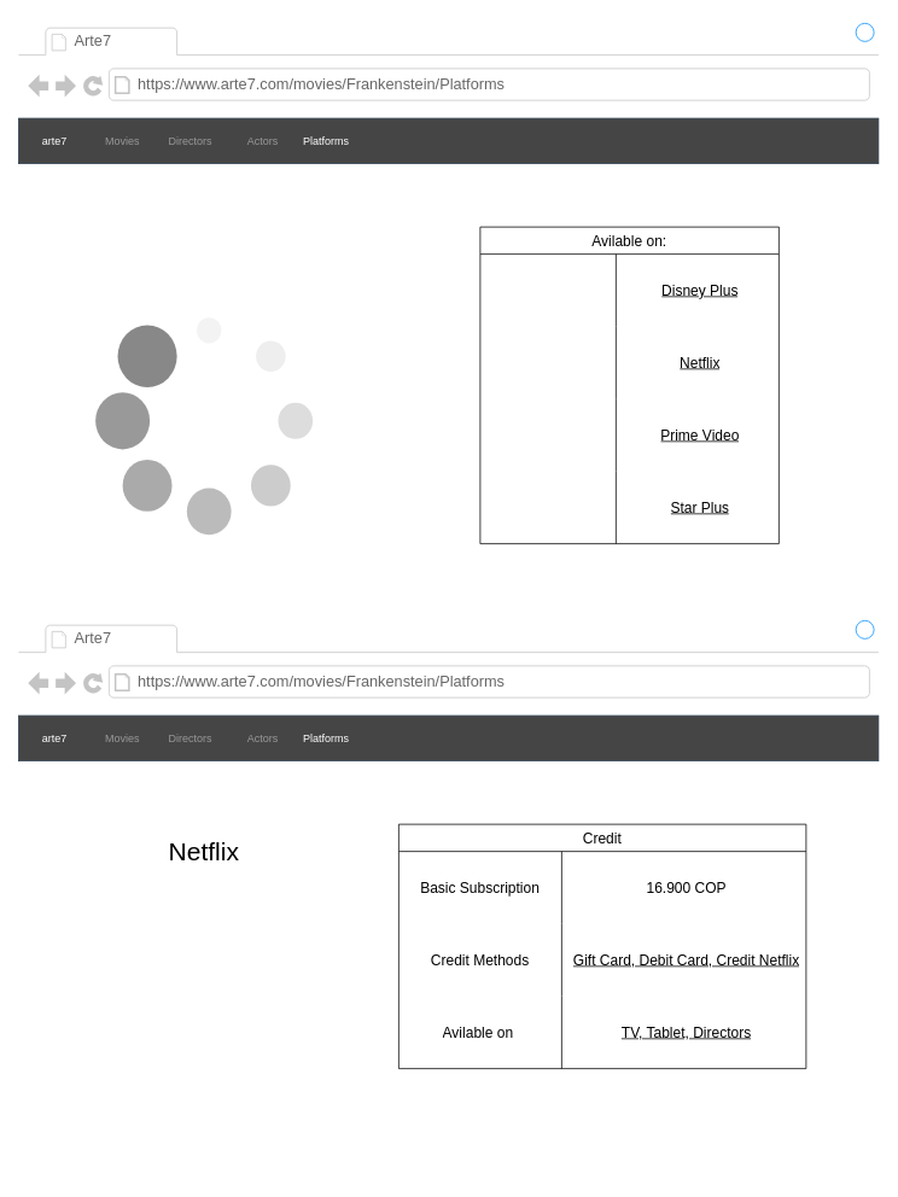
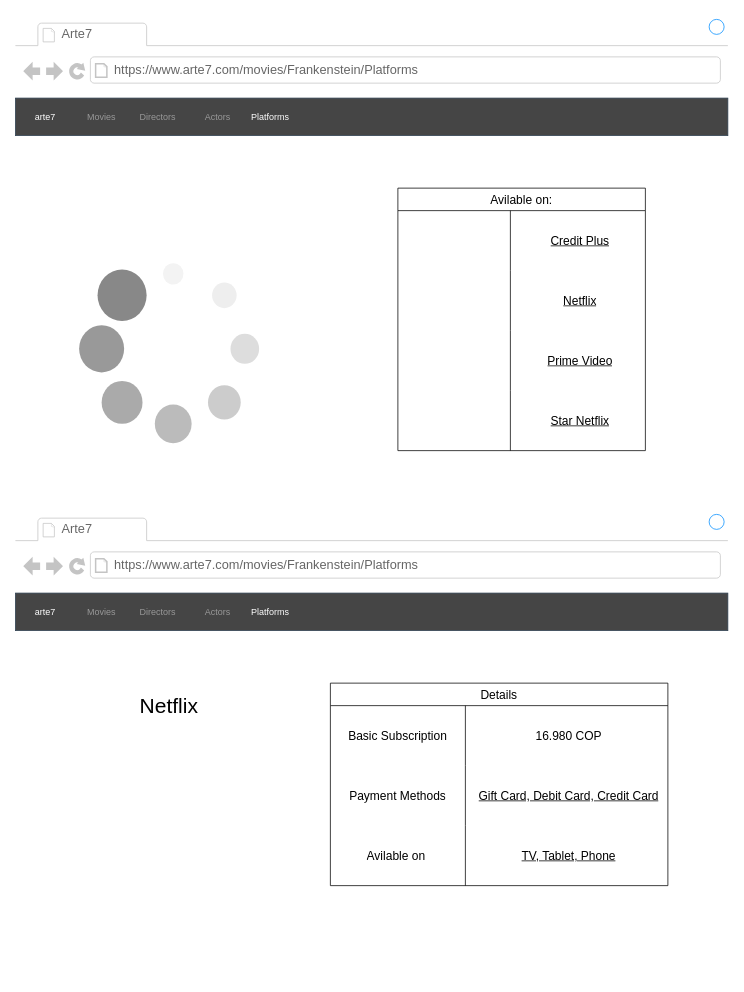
- <mxCell id="15" value="&lt;u&gt;Disney Plus&lt;/u&gt;" style="shape=partialRectangle;html=1;whiteSpace=wrap;connectable=0;fillColor=none;top=0;left=0;bottom=0;right=0;align=center;spacingLeft=6;overflow=hidden;strokeColor=inherit;fontSize=16;" vertex="1" parent="13"><mxGeometry x="150" width="180" height="80" as="geometry"><mxRectangle width="180" height="80" as="alternateBounds" /></mxGeometry></mxCell>
+ <mxCell id="15" value="&lt;u&gt;Credit Plus&lt;/u&gt;" style="shape=partialRectangle;html=1;whiteSpace=wrap;connectable=0;fillColor=none;top=0;left=0;bottom=0;right=0;align=center;spacingLeft=6;overflow=hidden;strokeColor=inherit;fontSize=16;" vertex="1" parent="13"><mxGeometry x="150" width="180" height="80" as="geometry"><mxRectangle width="180" height="80" as="alternateBounds" /></mxGeometry></mxCell>
- <mxCell id="24" value="&lt;u&gt;Star Plus&lt;/u&gt;" style="shape=partialRectangle;html=1;whiteSpace=wrap;connectable=0;fillColor=none;top=0;left=0;bottom=0;right=0;align=center;spacingLeft=6;overflow=hidden;strokeColor=inherit;fontSize=16;" vertex="1" parent="22"><mxGeometry x="150" width="180" height="80" as="geometry"><mxRectangle width="180" height="80" as="alternateBounds" /></mxGeometry></mxCell>
+ <mxCell id="24" value="&lt;u&gt;Star Netflix&lt;/u&gt;" style="shape=partialRectangle;html=1;whiteSpace=wrap;connectable=0;fillColor=none;top=0;left=0;bottom=0;right=0;align=center;spacingLeft=6;overflow=hidden;strokeColor=inherit;fontSize=16;" vertex="1" parent="22"><mxGeometry x="150" width="180" height="80" as="geometry"><mxRectangle width="180" height="80" as="alternateBounds" /></mxGeometry></mxCell>
- <mxCell id="39" value="Credit" style="shape=table;startSize=30;container=1;collapsible=0;childLayout=tableLayout;fixedRows=1;rowLines=0;fontStyle=0;strokeColor=default;fontSize=16;" vertex="1" parent="29"><mxGeometry x="420" y="230" width="450" height="270" as="geometry" /></mxCell>
+ <mxCell id="39" value="Details" style="shape=table;startSize=30;container=1;collapsible=0;childLayout=tableLayout;fixedRows=1;rowLines=0;fontStyle=0;strokeColor=default;fontSize=16;" vertex="1" parent="29"><mxGeometry x="420" y="230" width="450" height="270" as="geometry" /></mxCell>
- <mxCell id="42" value="16.900 COP" style="shape=partialRectangle;html=1;whiteSpace=wrap;connectable=0;fillColor=none;top=0;left=0;bottom=0;right=0;align=center;spacingLeft=6;overflow=hidden;strokeColor=inherit;fontSize=16;" vertex="1" parent="40"><mxGeometry x="180" width="270" height="80" as="geometry"><mxRectangle width="270" height="80" as="alternateBounds" /></mxGeometry></mxCell>
+ <mxCell id="42" value="16.980 COP" style="shape=partialRectangle;html=1;whiteSpace=wrap;connectable=0;fillColor=none;top=0;left=0;bottom=0;right=0;align=center;spacingLeft=6;overflow=hidden;strokeColor=inherit;fontSize=16;" vertex="1" parent="40"><mxGeometry x="180" width="270" height="80" as="geometry"><mxRectangle width="270" height="80" as="alternateBounds" /></mxGeometry></mxCell>
- <mxCell id="44" value="Credit Methods" style="shape=partialRectangle;html=1;whiteSpace=wrap;connectable=0;fillColor=none;top=0;left=0;bottom=0;right=0;overflow=hidden;pointerEvents=1;strokeColor=inherit;fontSize=16;" vertex="1" parent="43"><mxGeometry width="180" height="80" as="geometry"><mxRectangle width="180" height="80" as="alternateBounds" /></mxGeometry></mxCell>
+ <mxCell id="44" value="Payment Methods" style="shape=partialRectangle;html=1;whiteSpace=wrap;connectable=0;fillColor=none;top=0;left=0;bottom=0;right=0;overflow=hidden;pointerEvents=1;strokeColor=inherit;fontSize=16;" vertex="1" parent="43"><mxGeometry width="180" height="80" as="geometry"><mxRectangle width="180" height="80" as="alternateBounds" /></mxGeometry></mxCell>
- <mxCell id="45" value="&lt;u&gt;Gift Card, Debit Card, Credit Netflix&lt;/u&gt;" style="shape=partialRectangle;html=1;whiteSpace=wrap;connectable=0;fillColor=none;top=0;left=0;bottom=0;right=0;align=center;spacingLeft=6;overflow=hidden;strokeColor=inherit;fontSize=16;" vertex="1" parent="43"><mxGeometry x="180" width="270" height="80" as="geometry"><mxRectangle width="270" height="80" as="alternateBounds" /></mxGeometry></mxCell>
+ <mxCell id="45" value="&lt;u&gt;Gift Card, Debit Card, Credit Card&lt;/u&gt;" style="shape=partialRectangle;html=1;whiteSpace=wrap;connectable=0;fillColor=none;top=0;left=0;bottom=0;right=0;align=center;spacingLeft=6;overflow=hidden;strokeColor=inherit;fontSize=16;" vertex="1" parent="43"><mxGeometry x="180" width="270" height="80" as="geometry"><mxRectangle width="270" height="80" as="alternateBounds" /></mxGeometry></mxCell>
- <mxCell id="48" value="&lt;u&gt;TV, Tablet, Directors&lt;/u&gt;" style="shape=partialRectangle;html=1;whiteSpace=wrap;connectable=0;fillColor=none;top=0;left=0;bottom=0;right=0;align=center;spacingLeft=6;overflow=hidden;strokeColor=inherit;fontSize=16;" vertex="1" parent="46"><mxGeometry x="180" width="270" height="80" as="geometry"><mxRectangle width="270" height="80" as="alternateBounds" /></mxGeometry></mxCell>
+ <mxCell id="48" value="&lt;u&gt;TV, Tablet, Phone&lt;/u&gt;" style="shape=partialRectangle;html=1;whiteSpace=wrap;connectable=0;fillColor=none;top=0;left=0;bottom=0;right=0;align=center;spacingLeft=6;overflow=hidden;strokeColor=inherit;fontSize=16;" vertex="1" parent="46"><mxGeometry x="180" width="270" height="80" as="geometry"><mxRectangle width="270" height="80" as="alternateBounds" /></mxGeometry></mxCell>
